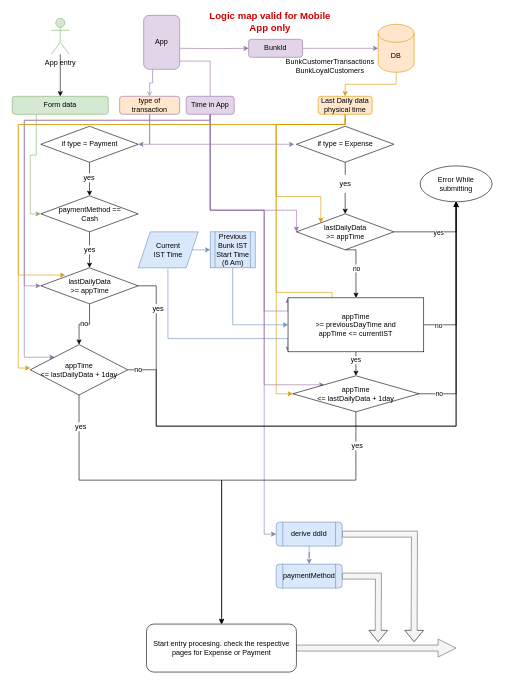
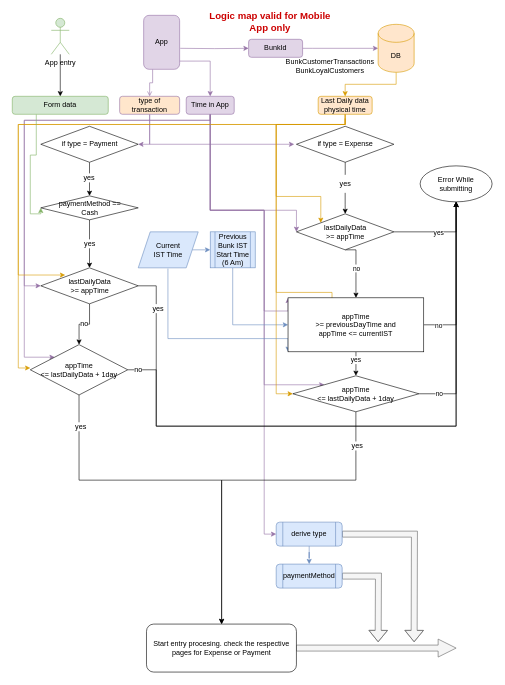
- <mxCell id="17" style="edgeStyle=orthogonalEdgeStyle;rounded=0;orthogonalLoop=1;jettySize=auto;html=1;entryX=0.5;entryY=0;entryDx=0;entryDy=0;exitX=1;exitY=0.848;exitDx=0;exitDy=0;exitPerimeter=0;fillColor=#e1d5e7;strokeColor=#9673a6;endArrow=none;" parent="1" source="30" target="10" edge="1"><mxGeometry relative="1" as="geometry"><mxPoint x="299" y="110" as="sourcePoint" /><Array as="points"><mxPoint x="350" y="101" /></Array></mxGeometry></mxCell>
+ <mxCell id="17" style="edgeStyle=orthogonalEdgeStyle;rounded=0;orthogonalLoop=1;jettySize=auto;html=1;entryX=0.5;entryY=0;entryDx=0;entryDy=0;exitX=1;exitY=0.848;exitDx=0;exitDy=0;exitPerimeter=0;fillColor=#e1d5e7;strokeColor=#9673a6;" parent="1" source="30" target="10" edge="1"><mxGeometry relative="1" as="geometry"><mxPoint x="299" y="110" as="sourcePoint" /><Array as="points"><mxPoint x="350" y="101" /></Array></mxGeometry></mxCell>
- <mxCell id="59" value="paymentMethod == &lt;br&gt;Cash" style="rhombus;whiteSpace=wrap;html=1;" parent="1" vertex="1"><mxGeometry x="67.5" y="326" width="162.5" height="60" as="geometry" /></mxCell>
+ <mxCell id="59" value="paymentMethod == &lt;br&gt;Cash" style="rhombus;whiteSpace=wrap;html=1;" parent="1" vertex="1"><mxGeometry x="67.5" y="326" width="162.5" height="40" as="geometry" /></mxCell>
- <mxCell id="72" value="derive ddId" style="shape=process;whiteSpace=wrap;html=1;backgroundOutline=1;fillColor=#dae8fc;strokeColor=#6c8ebf;rounded=1;" parent="1" vertex="1"><mxGeometry x="460" y="870" width="110" height="40" as="geometry" /></mxCell>
+ <mxCell id="72" value="derive type" style="shape=process;whiteSpace=wrap;html=1;backgroundOutline=1;fillColor=#dae8fc;strokeColor=#6c8ebf;rounded=1;" parent="1" vertex="1"><mxGeometry x="460" y="870" width="110" height="40" as="geometry" /></mxCell>
